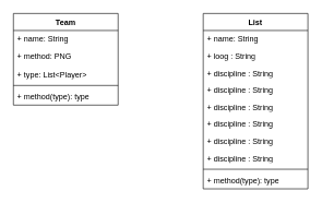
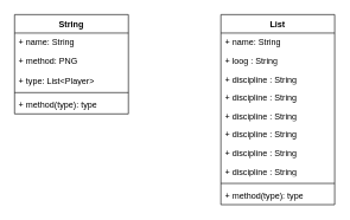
- <mxCell id="2" value="Team" style="swimlane;fontStyle=1;align=center;verticalAlign=top;childLayout=stackLayout;horizontal=1;startSize=26;horizontalStack=0;resizeParent=1;resizeParentMax=0;resizeLast=0;collapsible=1;marginBottom=0;whiteSpace=wrap;html=1;" vertex="1" parent="1"><mxGeometry x="20" y="20" width="160" height="140" as="geometry" /></mxCell>
+ <mxCell id="2" value="String" style="swimlane;fontStyle=1;align=center;verticalAlign=top;childLayout=stackLayout;horizontal=1;startSize=26;horizontalStack=0;resizeParent=1;resizeParentMax=0;resizeLast=0;collapsible=1;marginBottom=0;whiteSpace=wrap;html=1;" vertex="1" parent="1"><mxGeometry x="20" y="20" width="160" height="140" as="geometry" /></mxCell>
